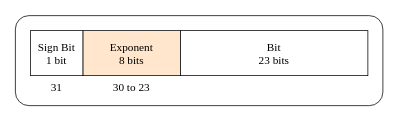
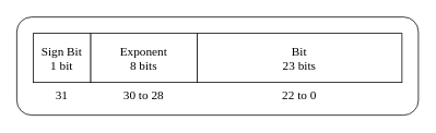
- <mxCell id="3" value="Exponent&lt;br style=&quot;font-size: 15px;&quot;&gt;8 bits" style="rounded=1;whiteSpace=wrap;html=1;fontFamily=Montserrat;fontSize=15;arcSize=0;fillColor=#ffe6cc;" vertex="1" parent="1"><mxGeometry x="110" y="40" width="130" height="60" as="geometry" /></mxCell>
+ <mxCell id="3" value="Exponent&lt;br style=&quot;font-size: 15px;&quot;&gt;8 bits" style="rounded=1;whiteSpace=wrap;html=1;fontFamily=Montserrat;fontSize=15;arcSize=0;" vertex="1" parent="1"><mxGeometry x="110" y="40" width="130" height="60" as="geometry" /></mxCell>
- <mxCell id="7" value="30 to 23" style="text;html=1;strokeColor=none;fillColor=none;align=center;verticalAlign=middle;whiteSpace=wrap;rounded=0;fontFamily=Montserrat;fontSize=15;" vertex="1" parent="1"><mxGeometry x="135" y="100" width="80" height="30" as="geometry" /></mxCell>
+ <mxCell id="7" value="30 to 28" style="text;html=1;strokeColor=none;fillColor=none;align=center;verticalAlign=middle;whiteSpace=wrap;rounded=0;fontFamily=Montserrat;fontSize=15;" vertex="1" parent="1"><mxGeometry x="135" y="100" width="80" height="30" as="geometry" /></mxCell>
+ <mxCell id="8" value="22 to 0" style="text;html=1;strokeColor=none;fillColor=none;align=center;verticalAlign=middle;whiteSpace=wrap;rounded=0;fontFamily=Montserrat;fontSize=15;" vertex="1" parent="1"><mxGeometry x="335" y="100" width="60" height="30" as="geometry" /></mxCell>
